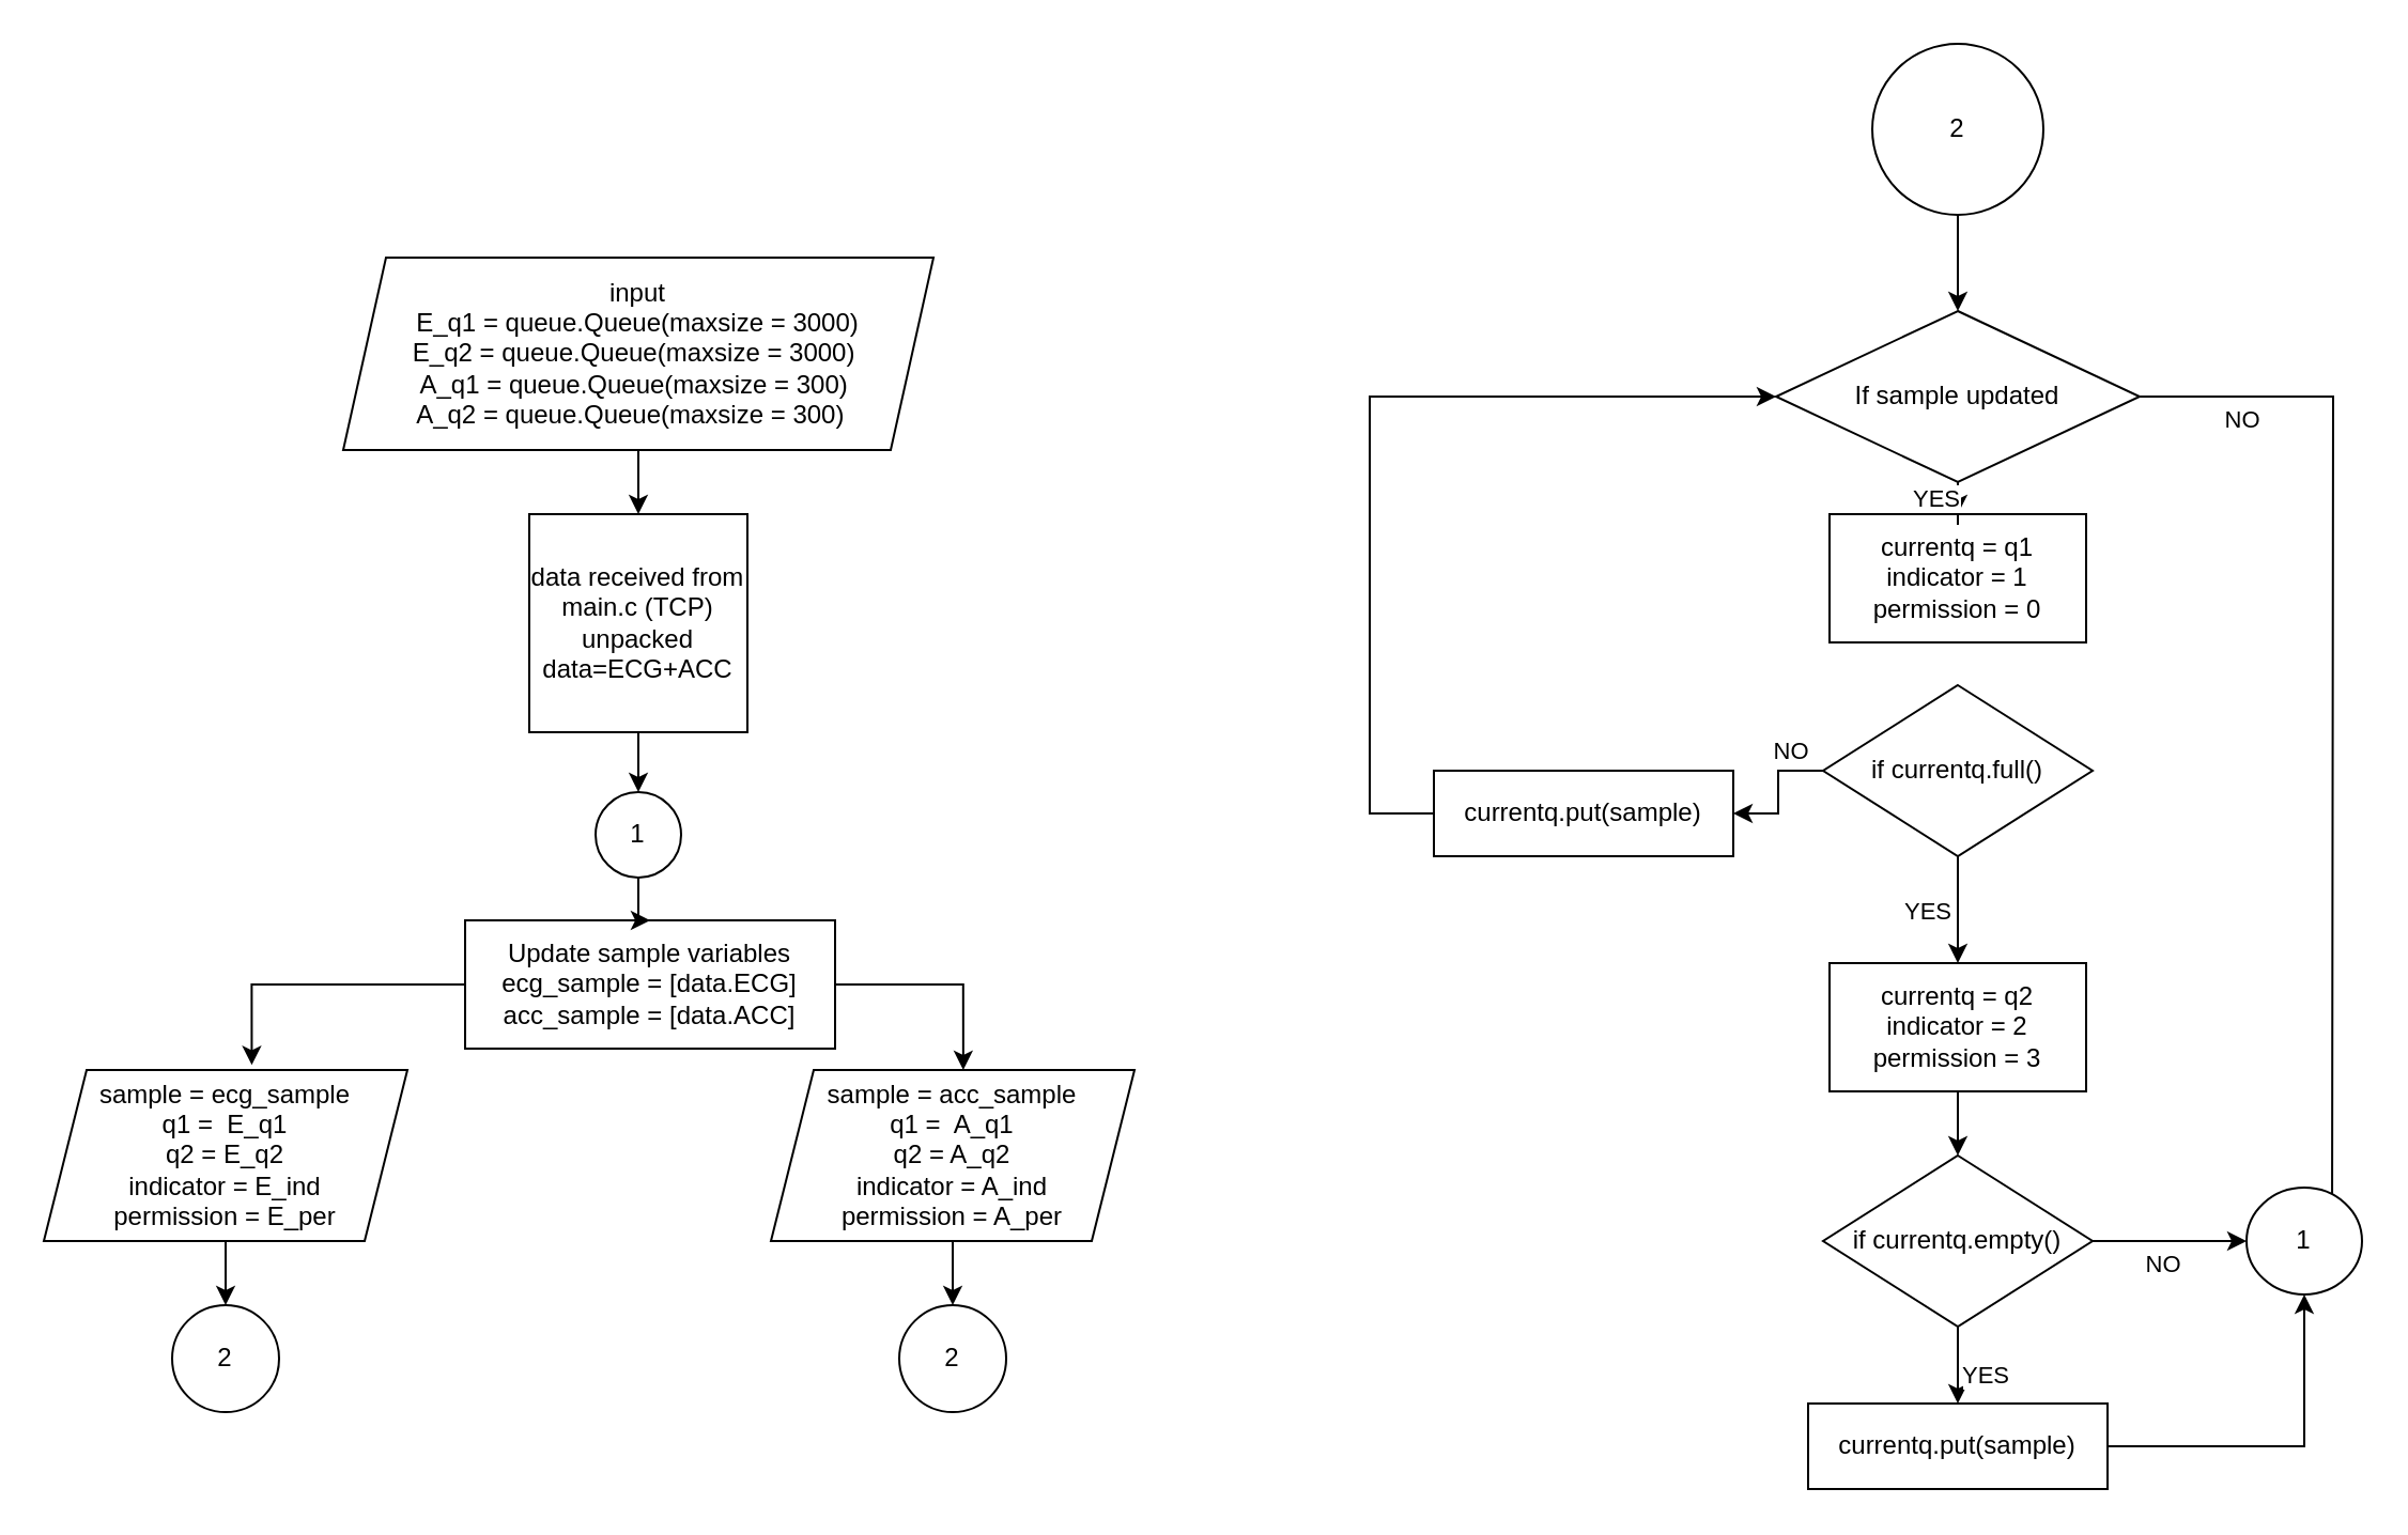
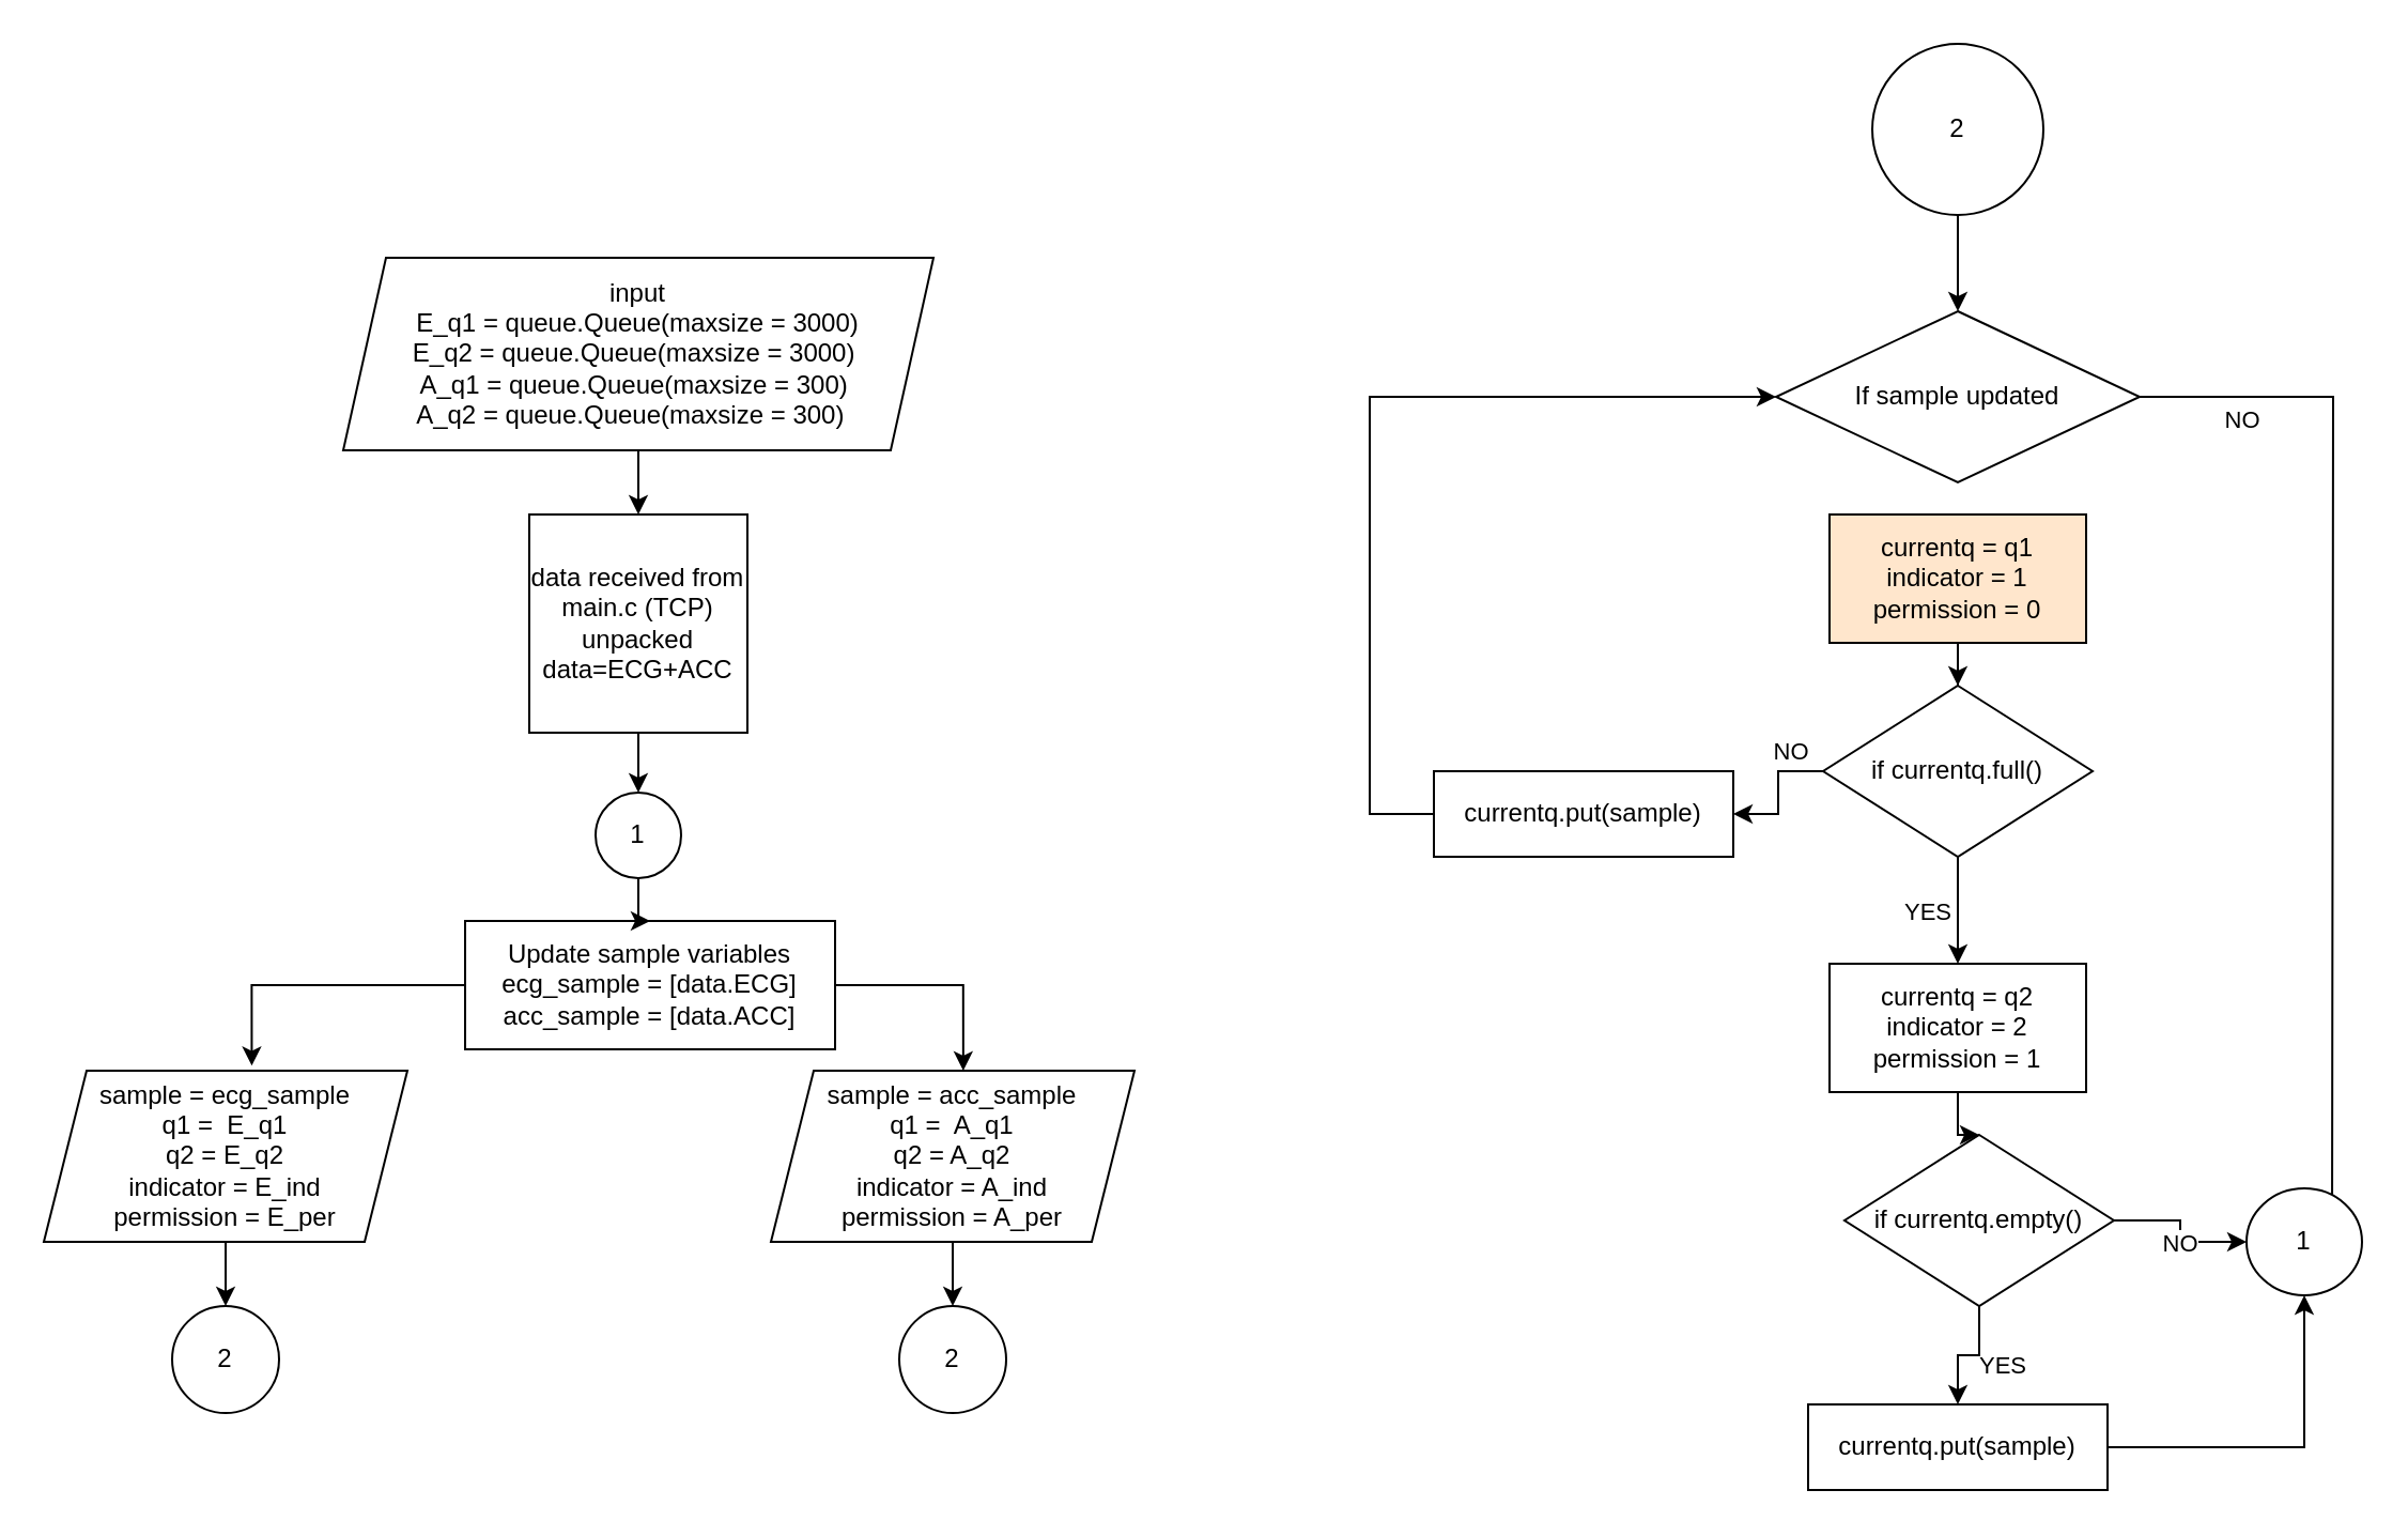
- <mxCell id="10" value="" style="edgeStyle=orthogonalEdgeStyle;rounded=0;orthogonalLoop=1;jettySize=auto;html=1;" edge="1" parent="1" source="14" target="9"><mxGeometry relative="1" as="geometry" /></mxCell>
- <mxCell id="11" value="YES" style="edgeLabel;html=1;align=center;verticalAlign=middle;resizable=0;points=[];" vertex="1" connectable="0" parent="10"><mxGeometry x="0.02" y="-2" relative="1" as="geometry"><mxPoint x="-13" as="offset" /></mxGeometry></mxCell>
- <mxCell id="9" value="currentq = q1&lt;div&gt;indicator = 1&lt;/div&gt;&lt;div&gt;permission = 0&lt;/div&gt;" style="rounded=0;whiteSpace=wrap;html=1;" vertex="1" parent="1"><mxGeometry x="855" y="240" width="120" height="60" as="geometry" /></mxCell>
+ <mxCell id="9" value="currentq = q1&lt;div&gt;indicator = 1&lt;/div&gt;&lt;div&gt;permission = 0&lt;/div&gt;" style="rounded=0;whiteSpace=wrap;html=1;fillColor=#ffe6cc;" vertex="1" parent="1"><mxGeometry x="855" y="240" width="120" height="60" as="geometry" /></mxCell>
+ <mxCell id="8" value="" style="edgeStyle=orthogonalEdgeStyle;rounded=0;orthogonalLoop=1;jettySize=auto;html=1;" edge="1" parent="1" source="9" target="19"><mxGeometry relative="1" as="geometry" /></mxCell>
- <mxCell id="21" value="currentq = q2&lt;div&gt;indicator = 2&lt;/div&gt;&lt;div&gt;permission = 3&lt;/div&gt;" style="rounded=0;whiteSpace=wrap;html=1;" vertex="1" parent="1"><mxGeometry x="855" y="450" width="120" height="60" as="geometry" /></mxCell>
+ <mxCell id="21" value="currentq = q2&lt;div&gt;indicator = 2&lt;/div&gt;&lt;div&gt;permission = 1&lt;/div&gt;" style="rounded=0;whiteSpace=wrap;html=1;" vertex="1" parent="1"><mxGeometry x="855" y="450" width="120" height="60" as="geometry" /></mxCell>
- <mxCell id="26" value="if currentq.empty()" style="rhombus;whiteSpace=wrap;html=1;" vertex="1" parent="1"><mxGeometry x="852" y="540" width="126" height="80" as="geometry" /></mxCell>
+ <mxCell id="26" value="if currentq.empty()" style="rhombus;whiteSpace=wrap;html=1;" vertex="1" parent="1"><mxGeometry x="862" y="530" width="126" height="80" as="geometry" /></mxCell>
